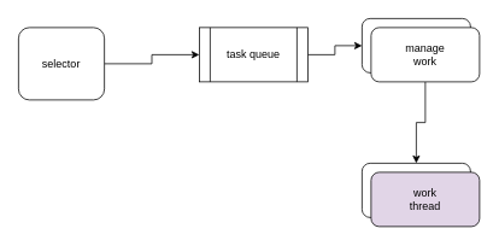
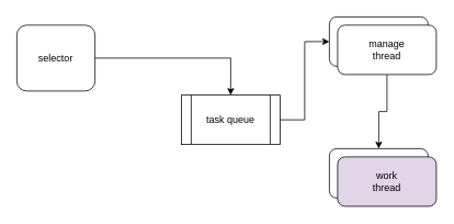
- <mxCell id="5" value="task queue" style="shape=process;whiteSpace=wrap;html=1;backgroundOutline=1;" vertex="1" parent="1"><mxGeometry x="220" y="30" width="120" height="60" as="geometry" /></mxCell>
+ <mxCell id="5" value="task queue" style="shape=process;whiteSpace=wrap;html=1;backgroundOutline=1;" vertex="1" parent="1"><mxGeometry x="220" y="115" width="120" height="60" as="geometry" /></mxCell>
- <mxCell id="8" value="manage&lt;div&gt;&lt;span style=&quot;background-color: initial;&quot;&gt;work&lt;/span&gt;&lt;/div&gt;" style="rounded=1;whiteSpace=wrap;html=1;" vertex="1" parent="1"><mxGeometry x="410" y="30" width="120" height="60" as="geometry" /></mxCell>
+ <mxCell id="8" value="manage&lt;div&gt;&lt;span style=&quot;background-color: initial;&quot;&gt;thread&lt;/span&gt;&lt;/div&gt;" style="rounded=1;whiteSpace=wrap;html=1;" vertex="1" parent="1"><mxGeometry x="410" y="30" width="120" height="60" as="geometry" /></mxCell>
